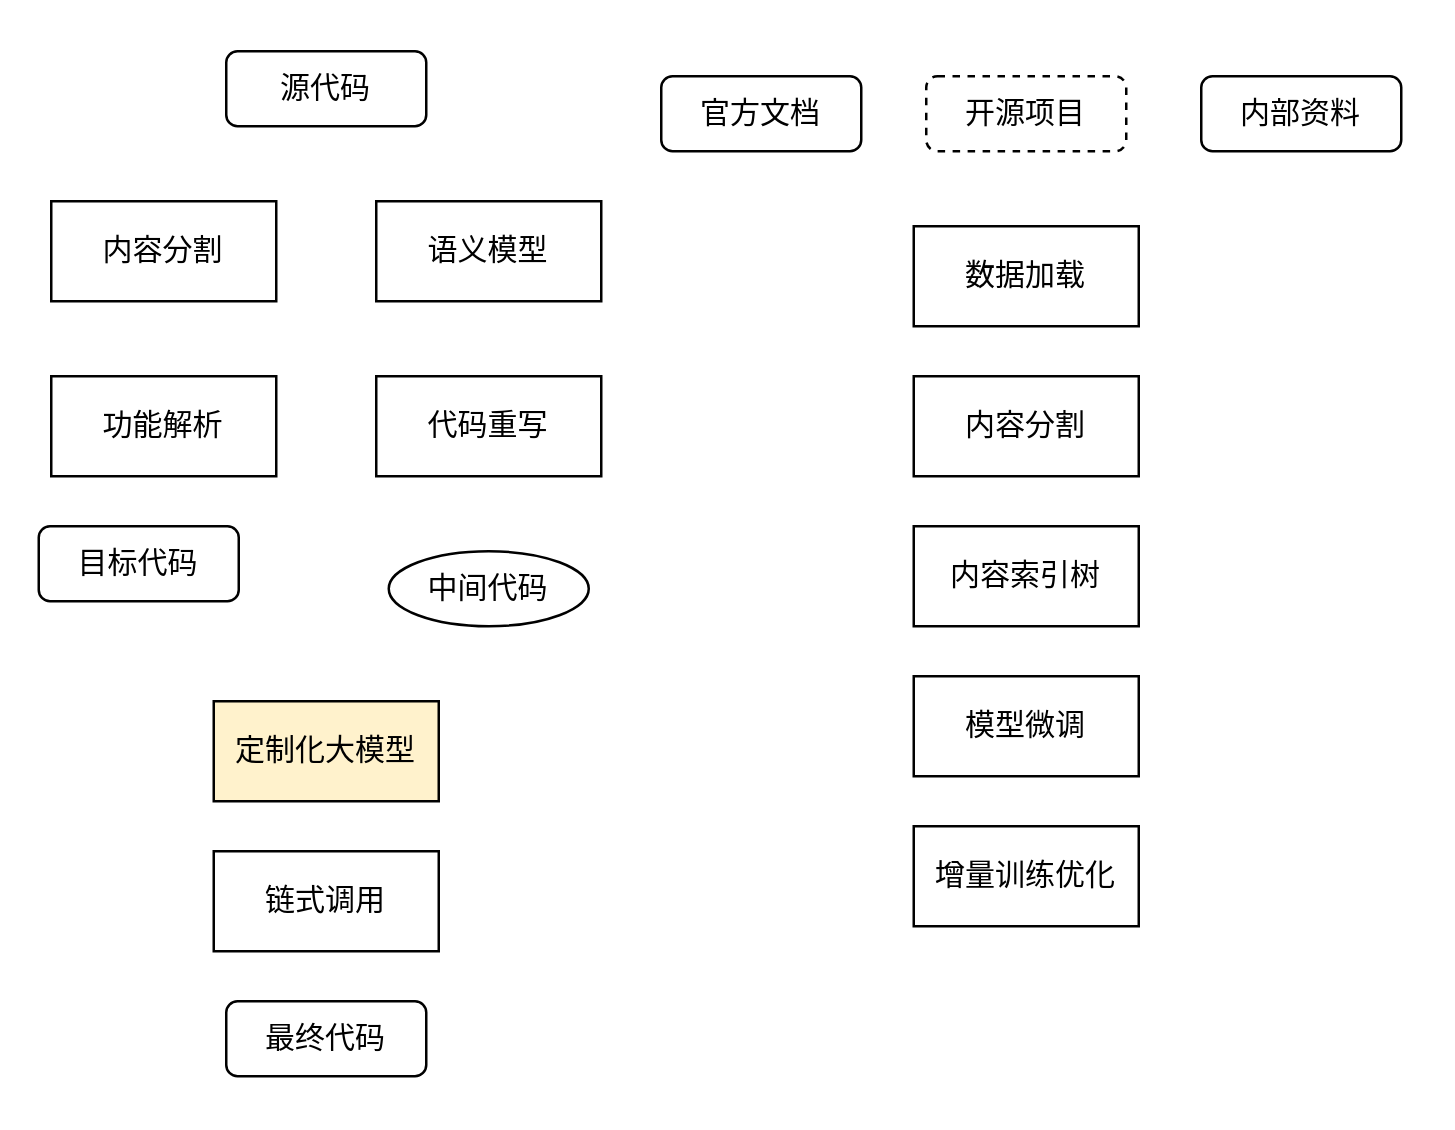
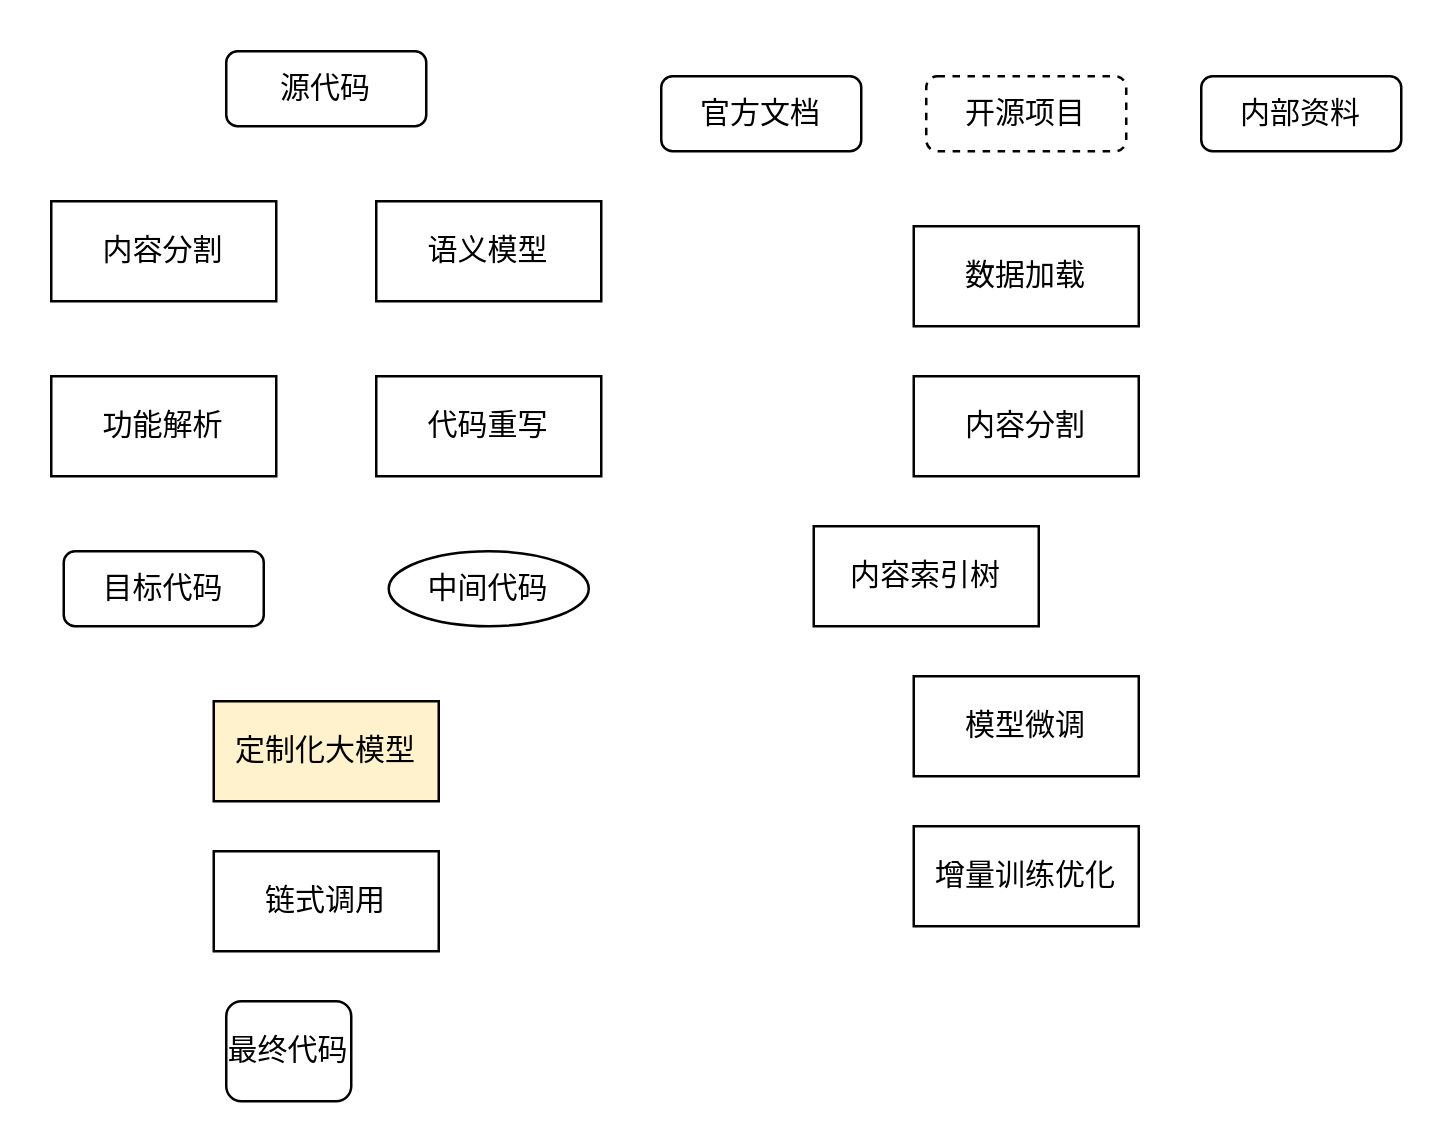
- <mxCell id="8" value="&lt;span style=&quot;font-weight: normal;&quot;&gt;目标代码&lt;/span&gt;" style="rounded=1;whiteSpace=wrap;html=1;fontSize=12;glass=0;strokeWidth=1;shadow=0;fontStyle=1" vertex="1" parent="1"><mxGeometry x="15" y="210" width="80" height="30" as="geometry" /></mxCell>
+ <mxCell id="8" value="&lt;span style=&quot;font-weight: normal;&quot;&gt;目标代码&lt;/span&gt;" style="rounded=1;whiteSpace=wrap;html=1;fontSize=12;glass=0;strokeWidth=1;shadow=0;fontStyle=1" vertex="1" parent="1"><mxGeometry x="25" y="220" width="80" height="30" as="geometry" /></mxCell>
- <mxCell id="16" value="内容索引树" style="rounded=0;whiteSpace=wrap;html=1;" vertex="1" parent="1"><mxGeometry x="365" y="210" width="90" height="40" as="geometry" /></mxCell>
+ <mxCell id="16" value="内容索引树" style="rounded=0;whiteSpace=wrap;html=1;" vertex="1" parent="1"><mxGeometry x="325" y="210" width="90" height="40" as="geometry" /></mxCell>
- <mxCell id="19" value="&lt;span style=&quot;font-weight: 400;&quot;&gt;最终代码&lt;/span&gt;" style="rounded=1;whiteSpace=wrap;html=1;fontSize=12;glass=0;strokeWidth=1;shadow=0;fontStyle=1" vertex="1" parent="1"><mxGeometry x="90" y="400" width="80" height="30" as="geometry" /></mxCell>
+ <mxCell id="19" value="&lt;span style=&quot;font-weight: 400;&quot;&gt;最终代码&lt;/span&gt;" style="rounded=1;whiteSpace=wrap;html=1;fontSize=12;glass=0;strokeWidth=1;shadow=0;fontStyle=1" vertex="1" parent="1"><mxGeometry x="90" y="400" width="50" height="40" as="geometry" /></mxCell>
